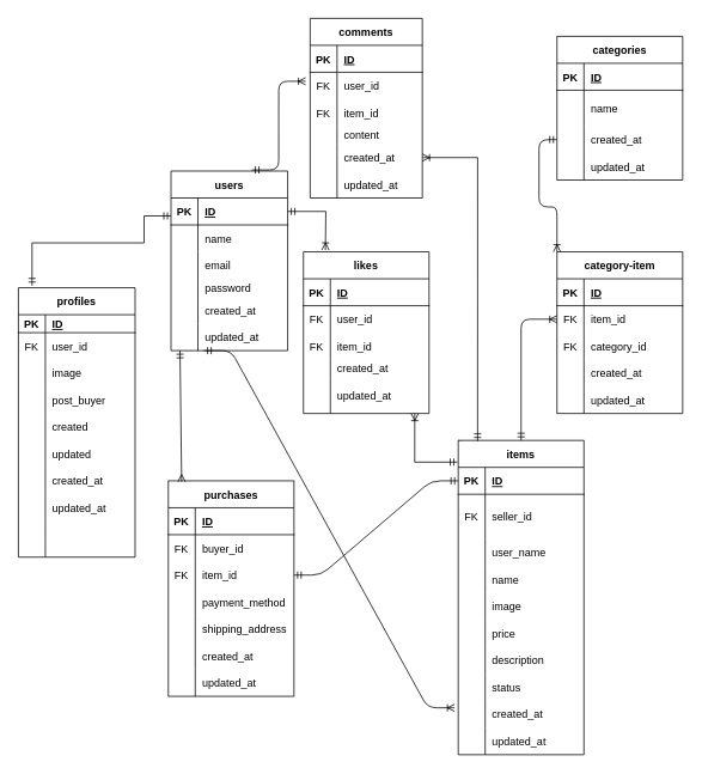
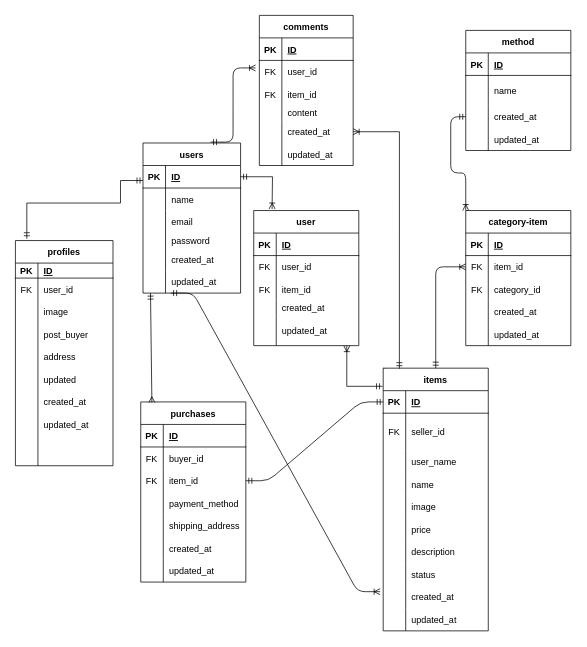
- <mxCell id="110" value="categories" style="shape=table;startSize=30;container=1;collapsible=1;childLayout=tableLayout;fixedRows=1;rowLines=0;fontStyle=1;align=center;resizeLast=1;" parent="1" vertex="1"><mxGeometry x="620" y="40" width="140" height="160" as="geometry" /></mxCell>
+ <mxCell id="110" value="method" style="shape=table;startSize=30;container=1;collapsible=1;childLayout=tableLayout;fixedRows=1;rowLines=0;fontStyle=1;align=center;resizeLast=1;" parent="1" vertex="1"><mxGeometry x="620" y="40" width="140" height="160" as="geometry" /></mxCell>
- <mxCell id="71" value="likes" style="shape=table;startSize=30;container=1;collapsible=1;childLayout=tableLayout;fixedRows=1;rowLines=0;fontStyle=1;align=center;resizeLast=1;" parent="1" vertex="1"><mxGeometry x="337.5" y="280" width="140" height="180" as="geometry" /></mxCell>
+ <mxCell id="71" value="user" style="shape=table;startSize=30;container=1;collapsible=1;childLayout=tableLayout;fixedRows=1;rowLines=0;fontStyle=1;align=center;resizeLast=1;" parent="1" vertex="1"><mxGeometry x="337.5" y="280" width="140" height="180" as="geometry" /></mxCell>
- <mxCell id="36" value="created" style="shape=partialRectangle;connectable=0;fillColor=none;top=0;left=0;bottom=0;right=0;align=left;spacingLeft=6;overflow=hidden;" parent="34" vertex="1"><mxGeometry x="30" width="100" height="30" as="geometry"><mxRectangle width="100" height="30" as="alternateBounds" /></mxGeometry></mxCell>
+ <mxCell id="36" value="address" style="shape=partialRectangle;connectable=0;fillColor=none;top=0;left=0;bottom=0;right=0;align=left;spacingLeft=6;overflow=hidden;" parent="34" vertex="1"><mxGeometry x="30" width="100" height="30" as="geometry"><mxRectangle width="100" height="30" as="alternateBounds" /></mxGeometry></mxCell>
